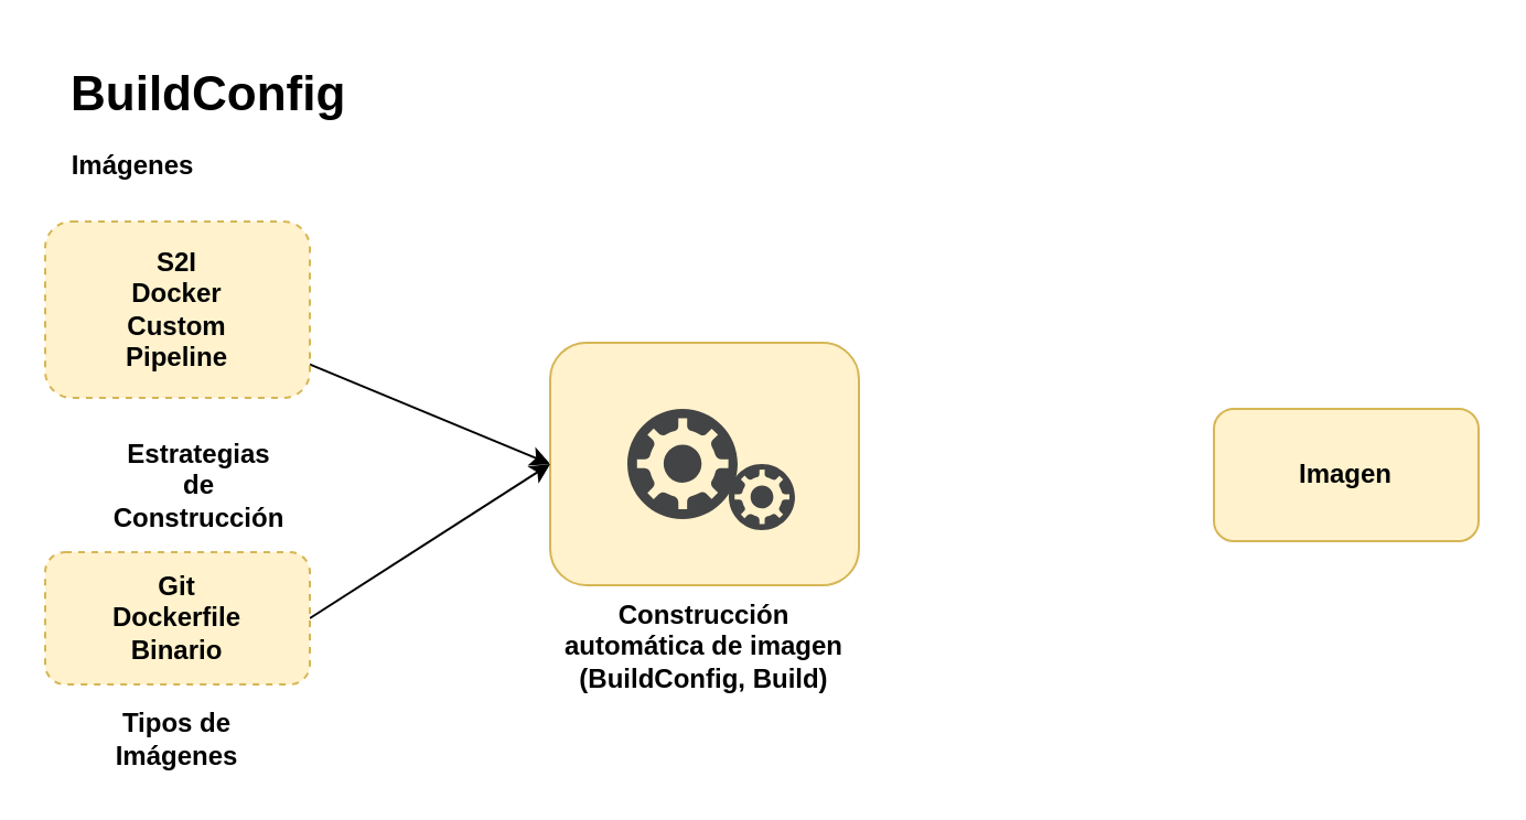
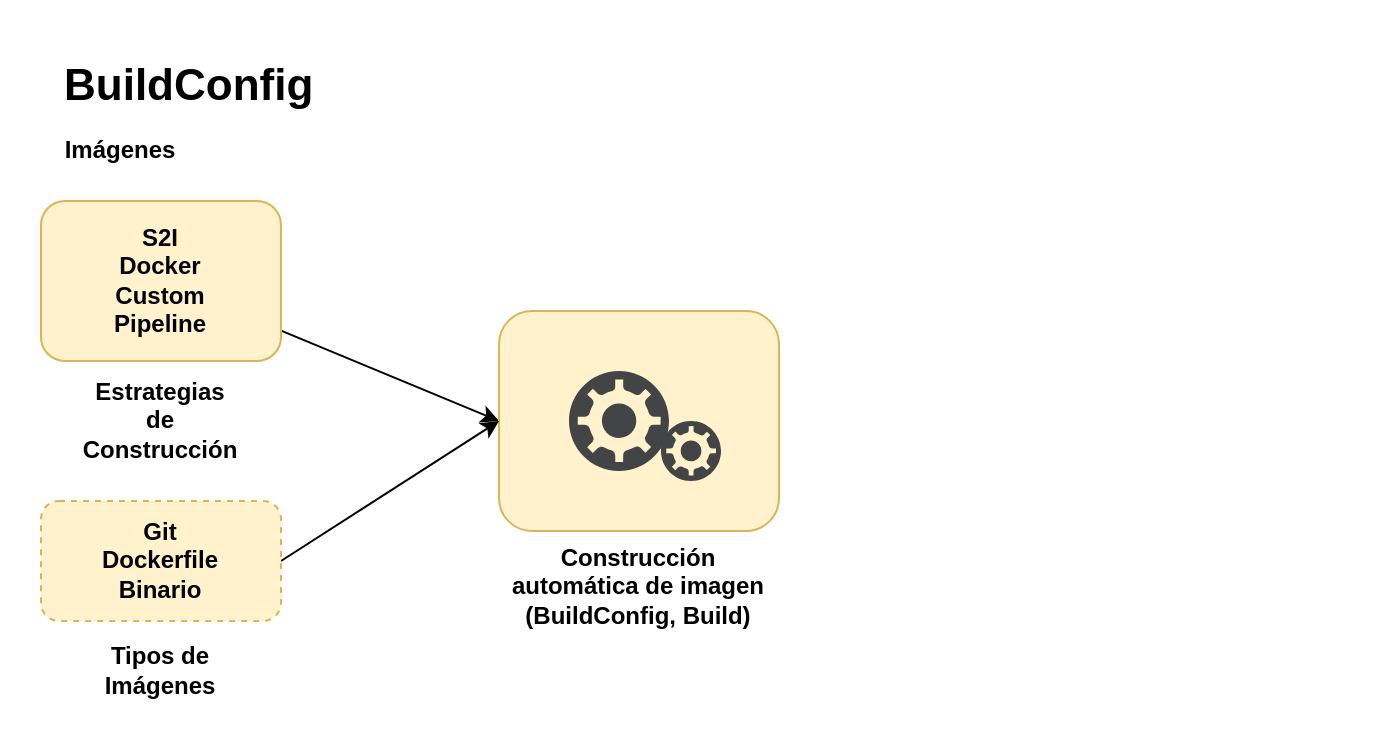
- <mxCell id="3" value="&lt;div&gt;&lt;b&gt;S2I&lt;/b&gt;&lt;/div&gt;&lt;div&gt;&lt;b&gt;Docker&lt;/b&gt;&lt;/div&gt;&lt;div&gt;&lt;b&gt;Custom&lt;/b&gt;&lt;/div&gt;&lt;div&gt;&lt;b&gt;Pipeline&lt;br&gt;&lt;/b&gt;&lt;/div&gt;" style="rounded=1;whiteSpace=wrap;html=1;fillColor=#fff2cc;strokeColor=#d6b656;dashed=1;" parent="1" vertex="1"><mxGeometry x="20" y="100" width="120" height="80" as="geometry" /></mxCell>
+ <mxCell id="3" value="&lt;div&gt;&lt;b&gt;S2I&lt;/b&gt;&lt;/div&gt;&lt;div&gt;&lt;b&gt;Docker&lt;/b&gt;&lt;/div&gt;&lt;div&gt;&lt;b&gt;Custom&lt;/b&gt;&lt;/div&gt;&lt;div&gt;&lt;b&gt;Pipeline&lt;br&gt;&lt;/b&gt;&lt;/div&gt;" style="rounded=1;whiteSpace=wrap;html=1;fillColor=#fff2cc;strokeColor=#d6b656;" parent="1" vertex="1"><mxGeometry x="20" y="100" width="120" height="80" as="geometry" /></mxCell>
- <mxCell id="4" value="&lt;b&gt;Imagen&lt;/b&gt;" style="rounded=1;whiteSpace=wrap;html=1;fillColor=#fff2cc;strokeColor=#d6b656;" parent="1" vertex="1"><mxGeometry x="550" y="185" width="120" height="60" as="geometry" /></mxCell>
- <mxCell id="13" value="&lt;b&gt;Estrategias de Construcción&lt;/b&gt;" style="text;strokeColor=none;align=center;fillColor=none;html=1;verticalAlign=middle;whiteSpace=wrap;rounded=0;" vertex="1" parent="1"><mxGeometry x="60" y="205" width="60" height="30" as="geometry" /></mxCell>
+ <mxCell id="13" value="&lt;b&gt;Estrategias de Construcción&lt;/b&gt;" style="text;strokeColor=none;align=center;fillColor=none;html=1;verticalAlign=middle;whiteSpace=wrap;rounded=0;" vertex="1" parent="1"><mxGeometry x="50" y="195" width="60" height="30" as="geometry" /></mxCell>
